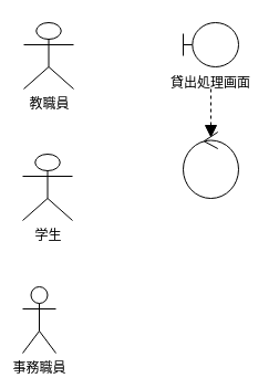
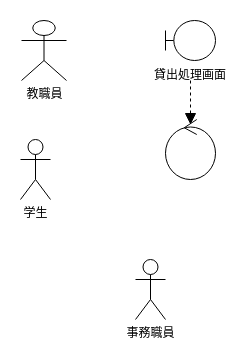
- <mxCell id="3" value="学生" style="shape=umlActor;verticalLabelPosition=bottom;verticalAlign=top;html=1;outlineConnect=0;" vertex="1" parent="1"><mxGeometry x="20" y="139" width="45" height="60" as="geometry" /></mxCell>
+ <mxCell id="3" value="学生" style="shape=umlActor;verticalLabelPosition=bottom;verticalAlign=top;html=1;outlineConnect=0;" vertex="1" parent="1"><mxGeometry x="20" y="139" width="30" height="60" as="geometry" /></mxCell>
- <mxCell id="2" value="事務職員" style="shape=umlActor;verticalLabelPosition=bottom;verticalAlign=top;html=1;outlineConnect=0;" vertex="1" parent="1"><mxGeometry x="20" y="259" width="30" height="60" as="geometry" /></mxCell>
+ <mxCell id="2" value="事務職員" style="shape=umlActor;verticalLabelPosition=bottom;verticalAlign=top;html=1;outlineConnect=0;" vertex="1" parent="1"><mxGeometry x="135" y="259" width="30" height="60" as="geometry" /></mxCell>
